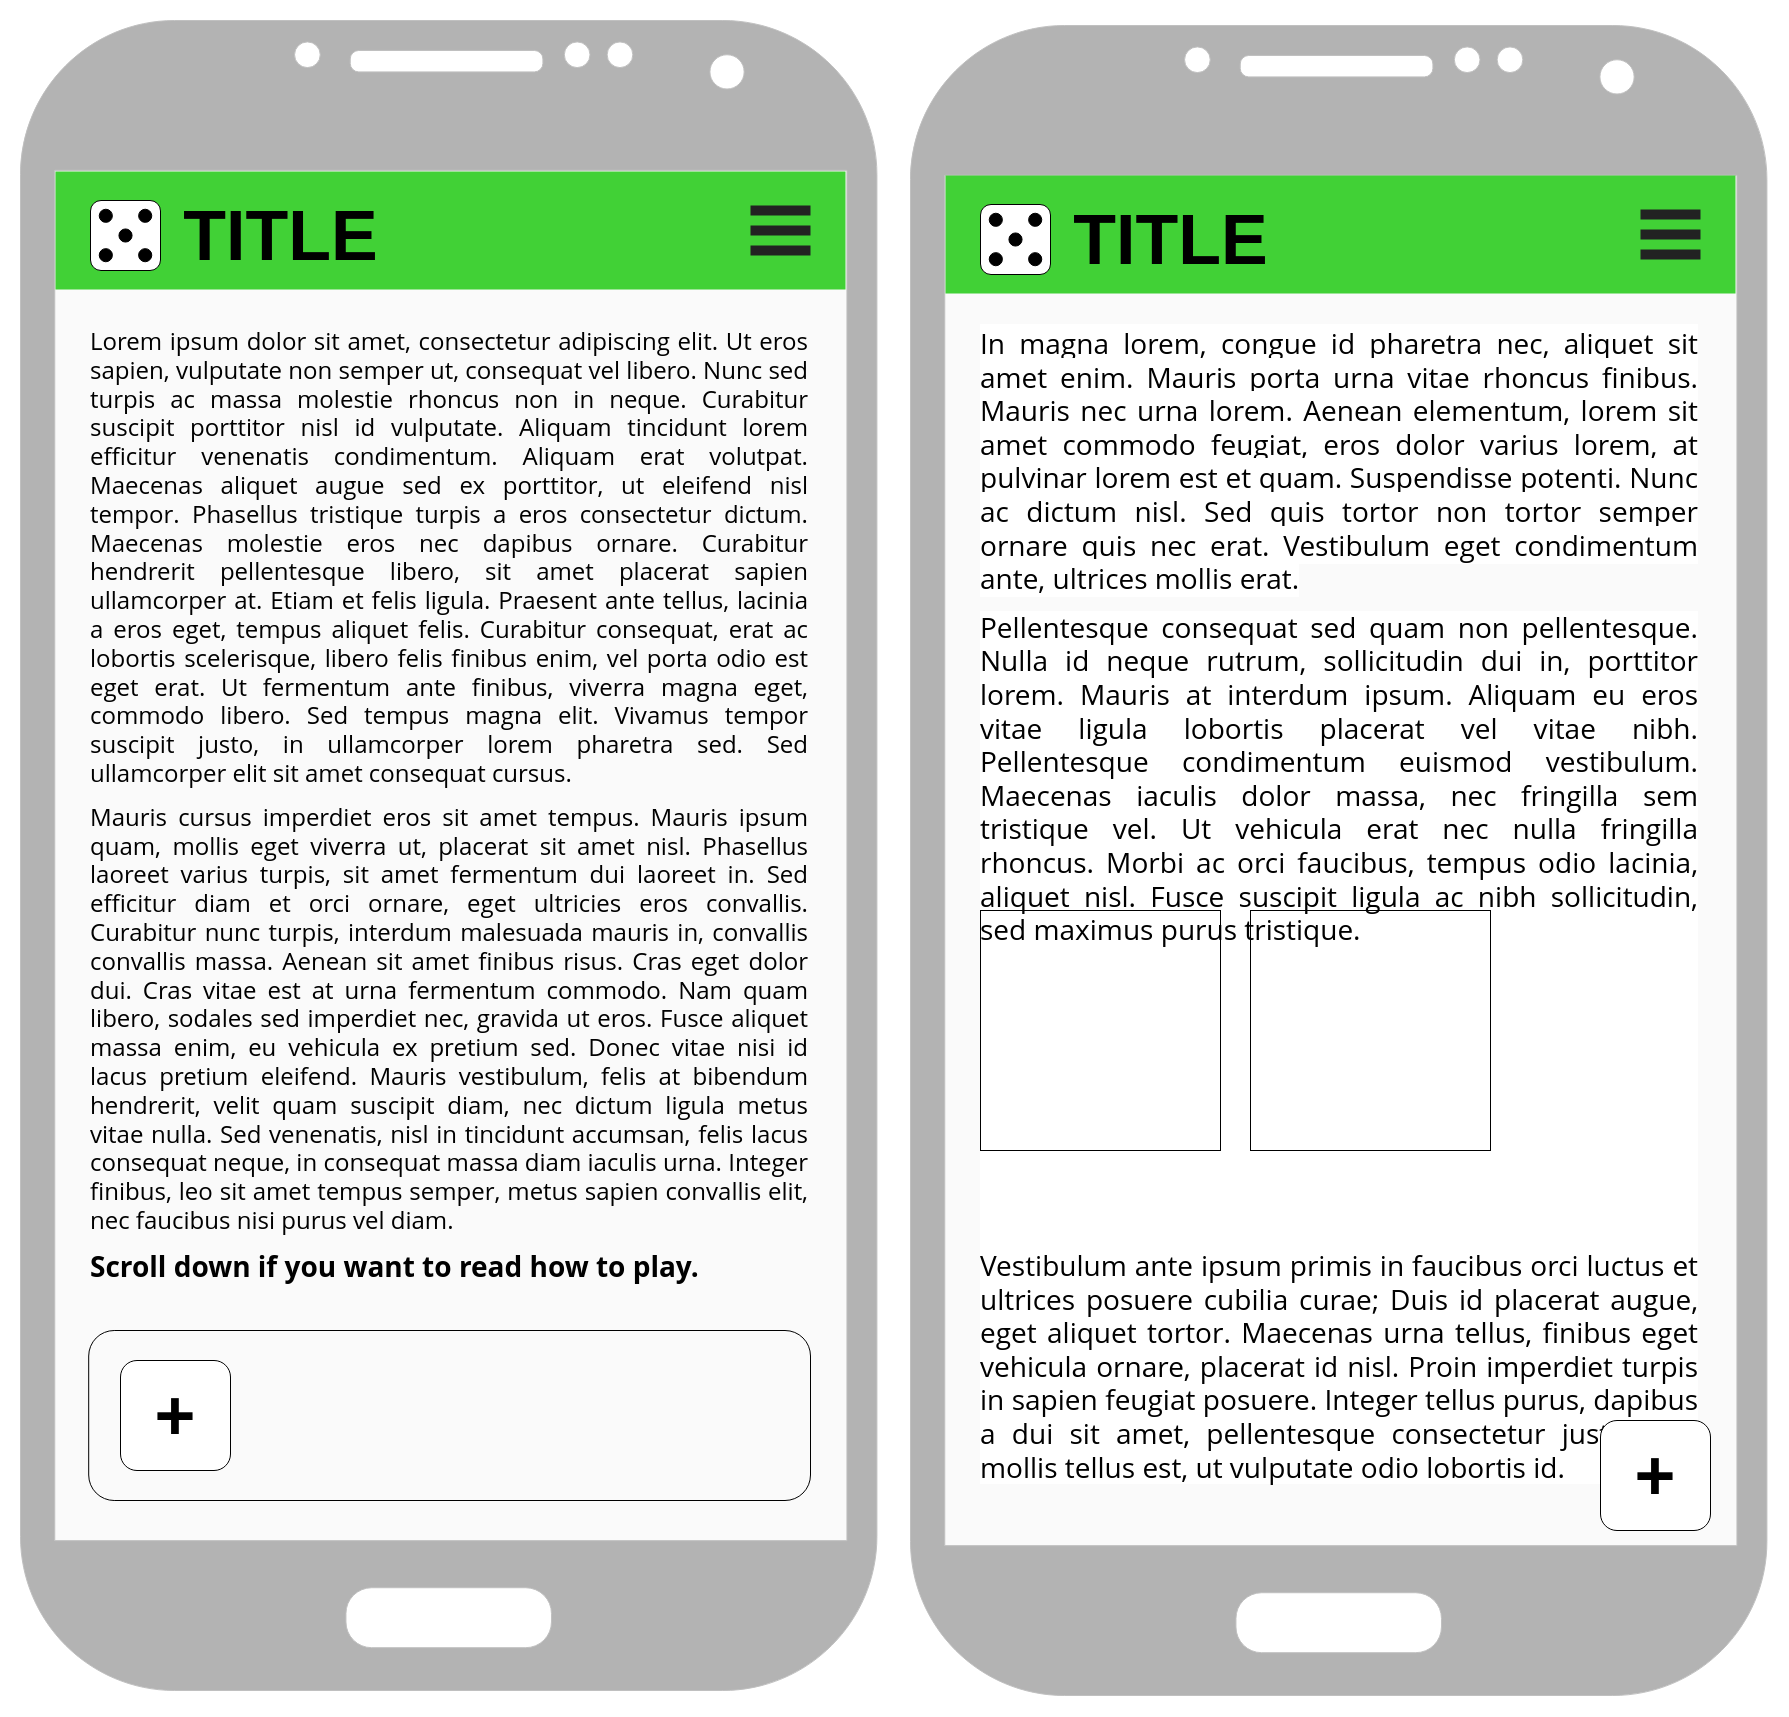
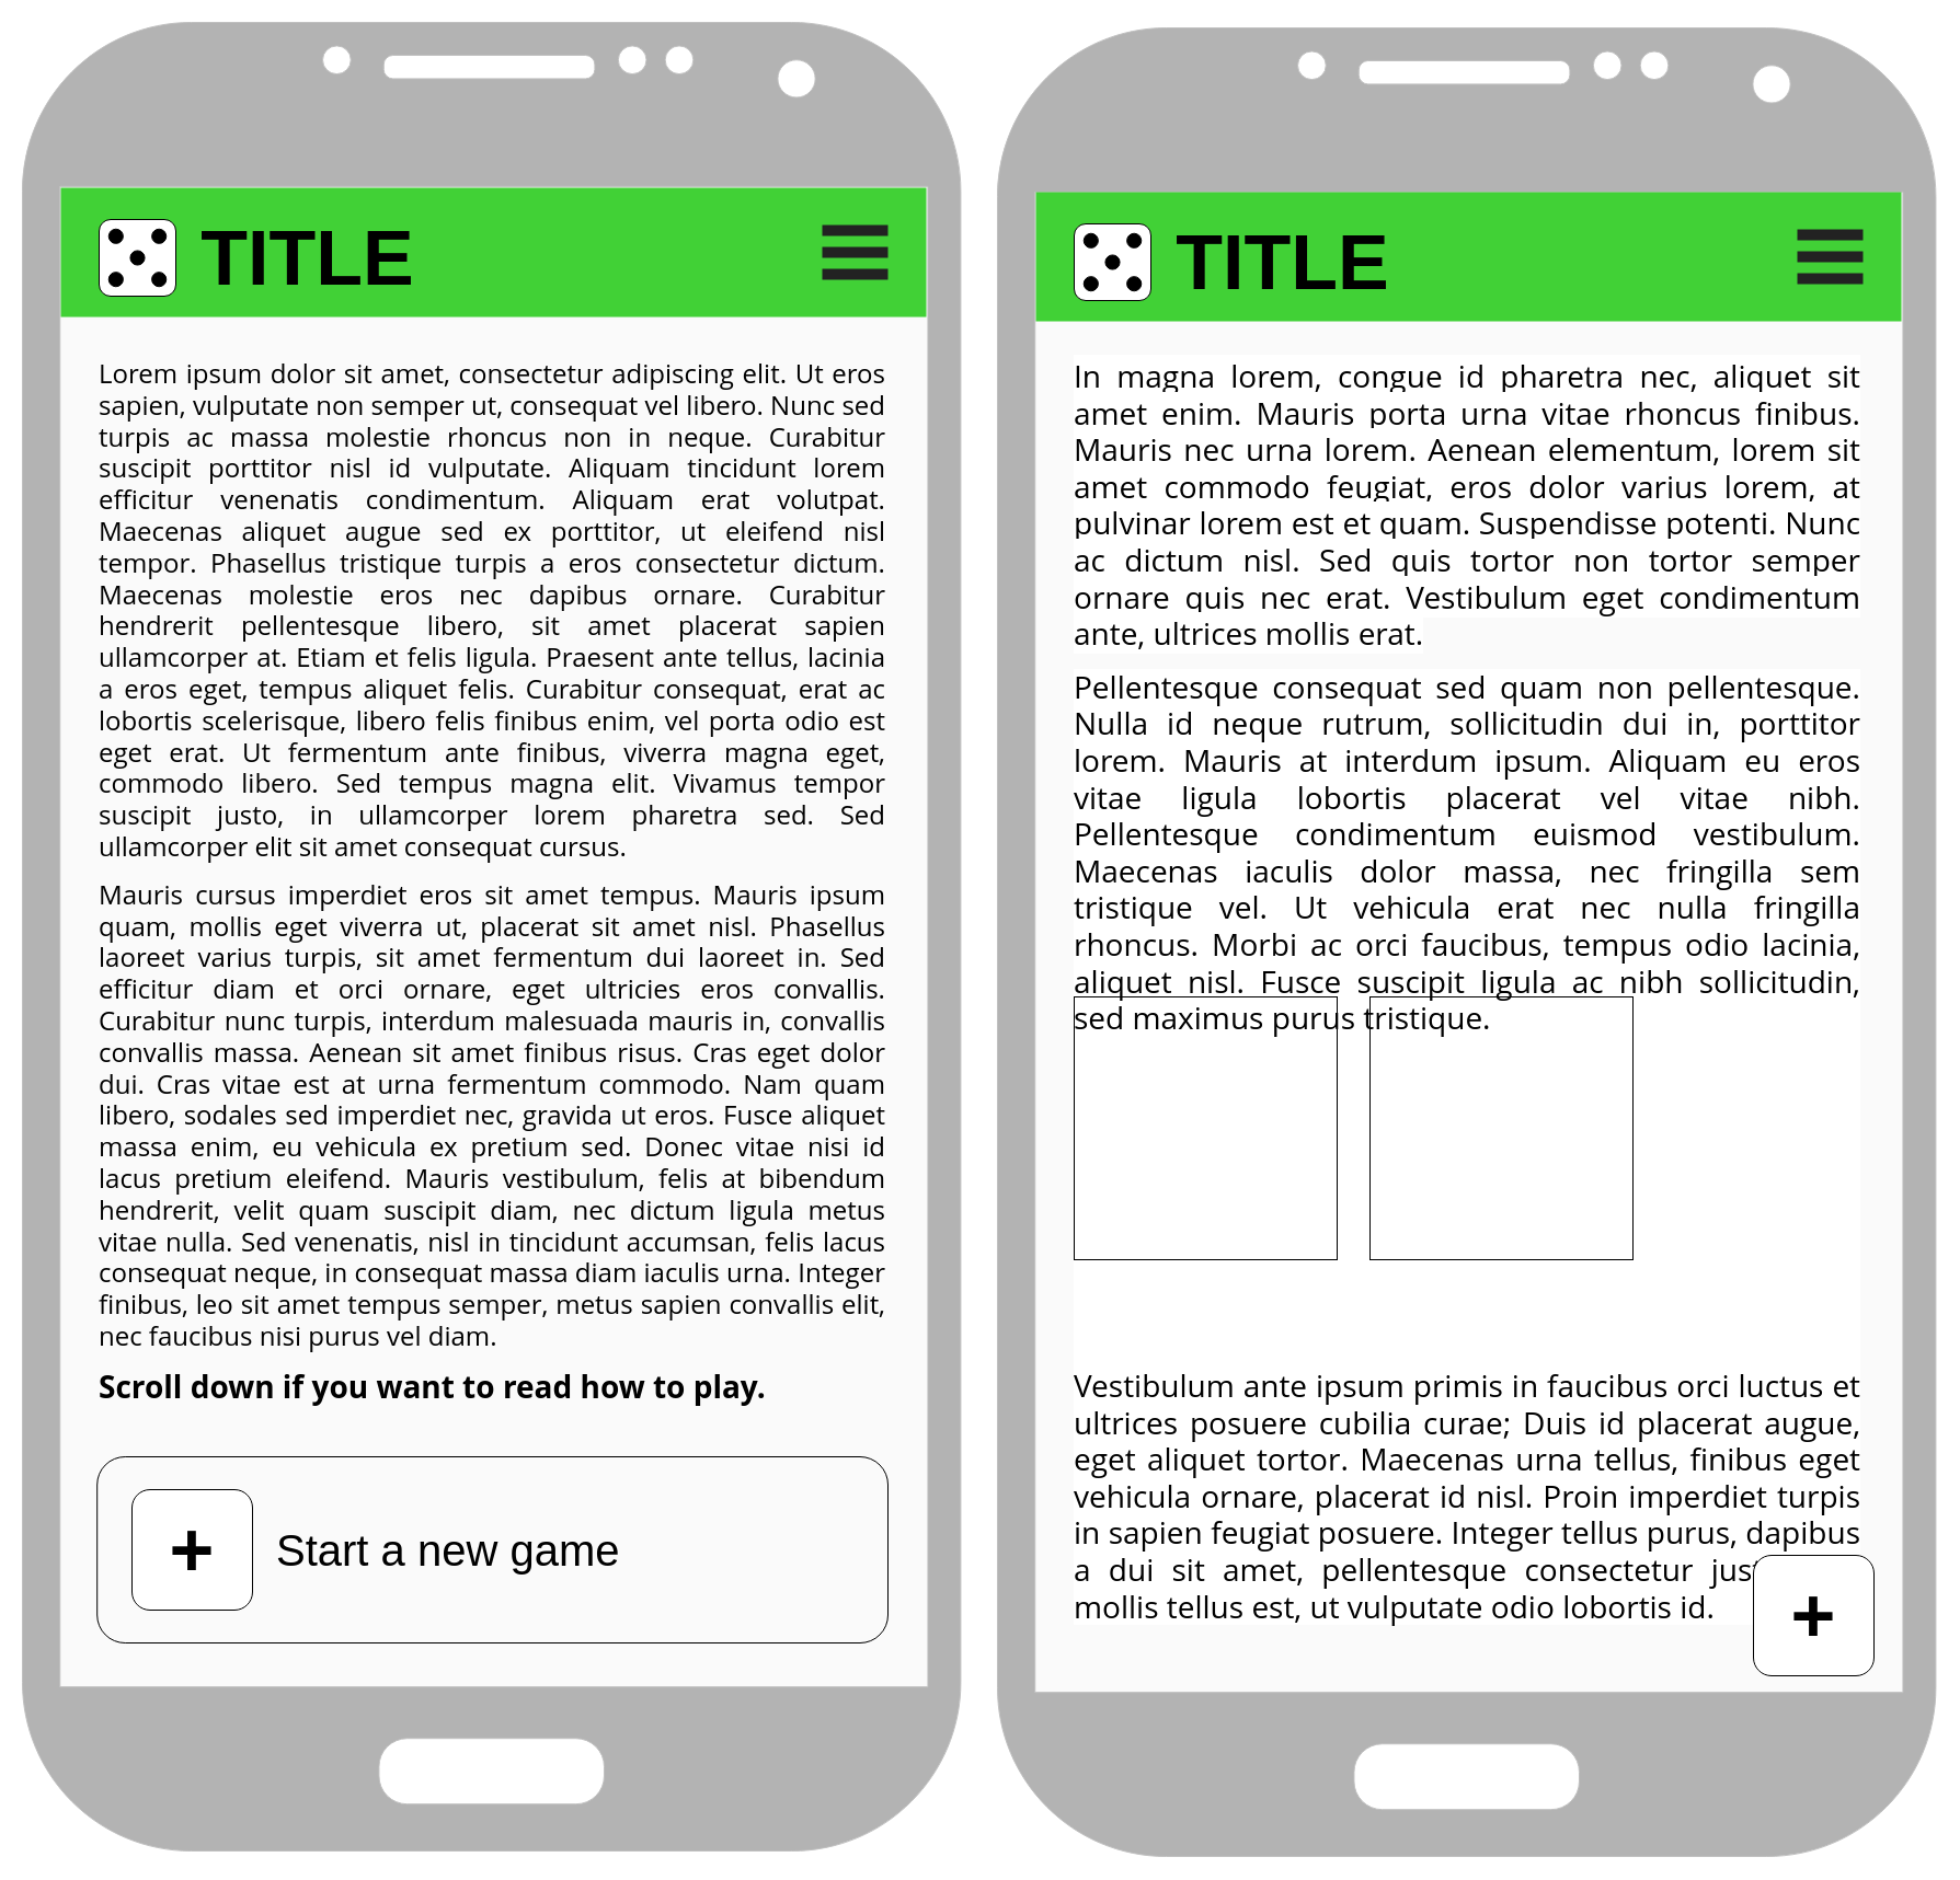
+ <mxCell id="6" value="&lt;p&gt;&lt;font style=&quot;font-size: 40px;&quot;&gt;Start a new game&lt;/font&gt;&lt;/p&gt;" style="text;html=1;align=left;verticalAlign=middle;resizable=0;points=[];autosize=1;strokeColor=none;fillColor=none;fontSize=30;" parent="1" vertex="1"><mxGeometry x="250" y="1355" width="340" height="120" as="geometry" /></mxCell>
